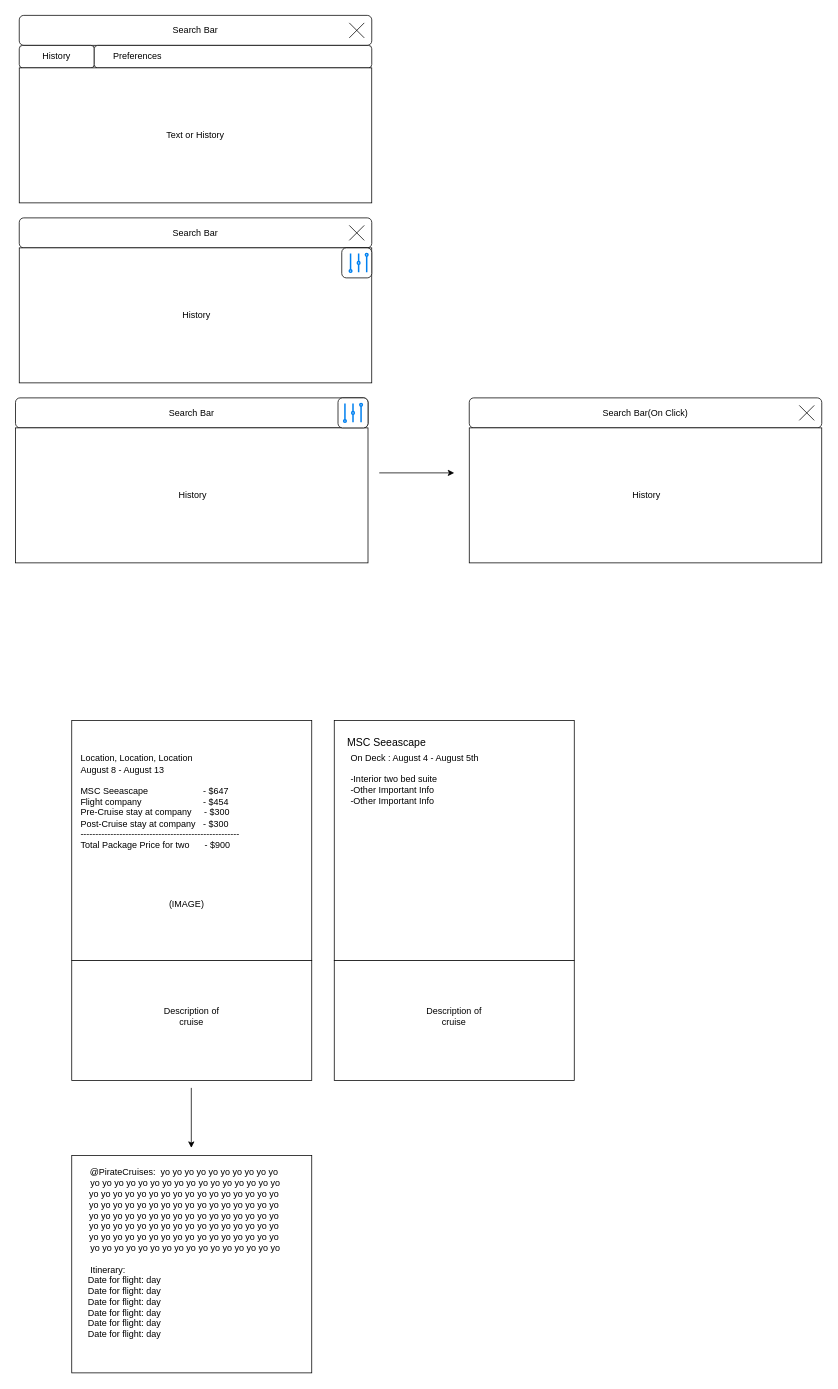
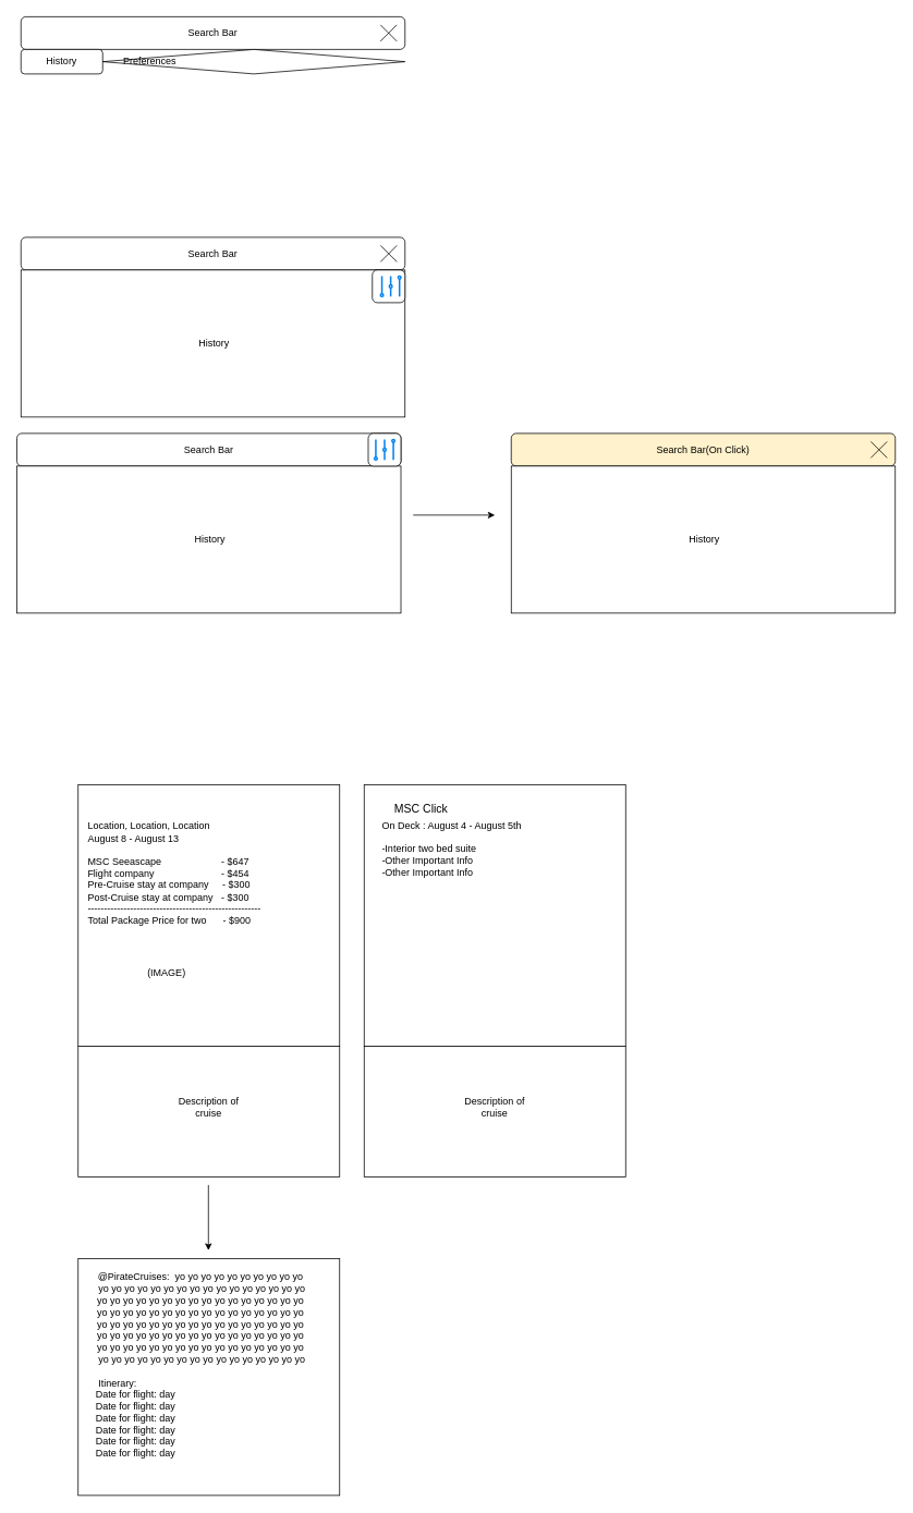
- <mxCell id="4" value="&amp;nbsp; &amp;nbsp; &amp;nbsp; &amp;nbsp;Preferences" style="rounded=1;whiteSpace=wrap;html=1;align=left;" vertex="1" parent="1"><mxGeometry x="125" y="60" width="370" height="30" as="geometry" /></mxCell>
+ <mxCell id="4" value="&amp;nbsp; &amp;nbsp; &amp;nbsp; &amp;nbsp;Preferences" style="rhombus;whiteSpace=wrap;html=1;align=left;" vertex="1" parent="1"><mxGeometry x="125" y="60" width="370" height="30" as="geometry" /></mxCell>
- <mxCell id="5" value="Text or History" style="rounded=0;whiteSpace=wrap;html=1;" vertex="1" parent="1"><mxGeometry x="25" y="90" width="470" height="180" as="geometry" /></mxCell>
- <mxCell id="17" value="Search Bar(On Click)" style="rounded=1;whiteSpace=wrap;html=1;" vertex="1" parent="1"><mxGeometry x="625" y="530" width="470" height="40" as="geometry" /></mxCell>
+ <mxCell id="17" value="Search Bar(On Click)" style="rounded=1;whiteSpace=wrap;html=1;fillColor=#fff2cc;" vertex="1" parent="1"><mxGeometry x="625" y="530" width="470" height="40" as="geometry" /></mxCell>
- <mxCell id="28" value="&lt;span style=&quot;font-size: 14px;&quot;&gt;MSC Seeascape&lt;/span&gt;" style="text;strokeColor=none;align=center;fillColor=none;html=1;verticalAlign=middle;whiteSpace=wrap;rounded=0;" vertex="1" parent="1"><mxGeometry x="430" y="970" width="170" height="40" as="geometry" /></mxCell>
+ <mxCell id="28" value="&lt;span style=&quot;font-size: 14px;&quot;&gt;MSC Click&lt;/span&gt;" style="text;strokeColor=none;align=center;fillColor=none;html=1;verticalAlign=middle;whiteSpace=wrap;rounded=0;" vertex="1" parent="1"><mxGeometry x="430" y="970" width="170" height="40" as="geometry" /></mxCell>
- <mxCell id="29" value="(IMAGE)" style="text;strokeColor=none;align=left;fillColor=none;html=1;verticalAlign=middle;whiteSpace=wrap;rounded=0;" vertex="1" parent="1"><mxGeometry x="222.5" y="1190" width="75" height="30" as="geometry" /></mxCell>
+ <mxCell id="29" value="(IMAGE)" style="text;strokeColor=none;align=left;fillColor=none;html=1;verticalAlign=middle;whiteSpace=wrap;rounded=0;" vertex="1" parent="1"><mxGeometry x="177.5" y="1175" width="75" height="30" as="geometry" /></mxCell>
